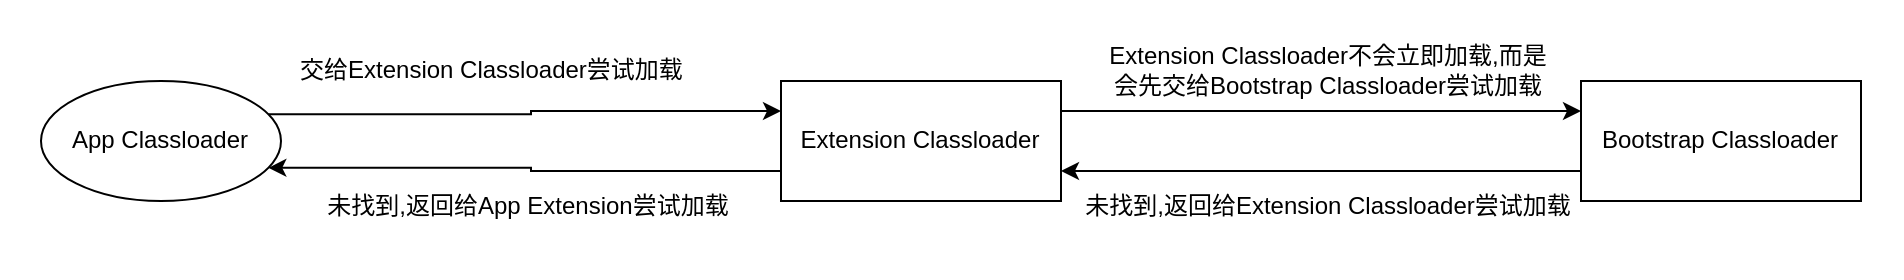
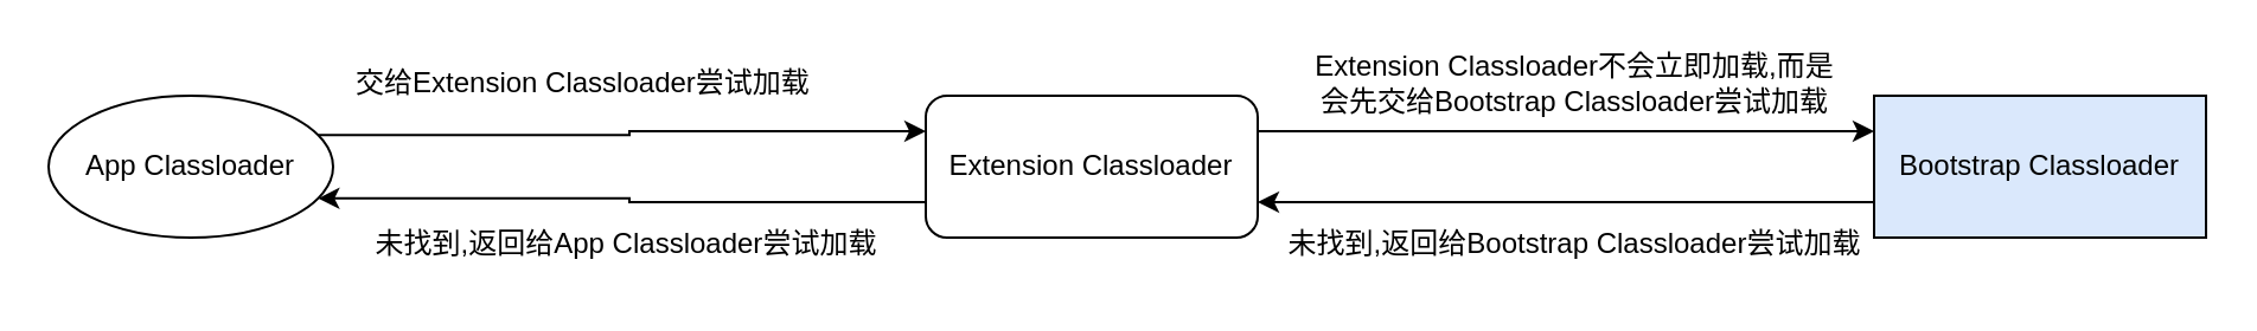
- <mxCell id="6" value="Extension Classloader" style="rounded=0;whiteSpace=wrap;html=1;" vertex="1" parent="1"><mxGeometry x="390" y="40" width="140" height="60" as="geometry" /></mxCell>
+ <mxCell id="6" value="Extension Classloader" style="whiteSpace=wrap;html=1;rounded=1;" vertex="1" parent="1"><mxGeometry x="390" y="40" width="140" height="60" as="geometry" /></mxCell>
- <mxCell id="8" value="Bootstrap Classloader" style="rounded=0;whiteSpace=wrap;html=1;" vertex="1" parent="1"><mxGeometry x="790" y="40" width="140" height="60" as="geometry" /></mxCell>
+ <mxCell id="8" value="Bootstrap Classloader" style="rounded=0;whiteSpace=wrap;html=1;fillColor=#dae8fc;" vertex="1" parent="1"><mxGeometry x="790" y="40" width="140" height="60" as="geometry" /></mxCell>
- <mxCell id="12" value="&lt;span style=&quot;text-wrap: wrap;&quot;&gt;未找到,返回给&lt;/span&gt;&lt;span style=&quot;text-wrap: wrap;&quot;&gt;App Extension&lt;/span&gt;&lt;span style=&quot;text-wrap: wrap;&quot;&gt;尝试加载&lt;/span&gt;" style="text;html=1;align=center;verticalAlign=middle;resizable=1;points=[];autosize=1;strokeColor=none;fillColor=none;overflow=width;" vertex="1" parent="1"><mxGeometry x="150" y="88" width="230" height="30" as="geometry" /></mxCell>
+ <mxCell id="12" value="&lt;span style=&quot;text-wrap: wrap;&quot;&gt;未找到,返回给&lt;/span&gt;&lt;span style=&quot;text-wrap: wrap;&quot;&gt;App Classloader&lt;/span&gt;&lt;span style=&quot;text-wrap: wrap;&quot;&gt;尝试加载&lt;/span&gt;" style="text;html=1;align=center;verticalAlign=middle;resizable=1;points=[];autosize=1;strokeColor=none;fillColor=none;overflow=width;" vertex="1" parent="1"><mxGeometry x="150" y="88" width="230" height="30" as="geometry" /></mxCell>
- <mxCell id="11" value="&lt;span style=&quot;text-wrap: wrap;&quot;&gt;未找到,返回给&lt;/span&gt;&lt;span style=&quot;text-wrap: wrap;&quot;&gt;Extension Classloader尝试加载&lt;/span&gt;" style="text;html=1;align=center;verticalAlign=middle;resizable=1;points=[];autosize=1;strokeColor=none;fillColor=none;overflow=width;" vertex="1" parent="1"><mxGeometry x="530" y="88" width="270" height="30" as="geometry" /></mxCell>
+ <mxCell id="11" value="&lt;span style=&quot;text-wrap: wrap;&quot;&gt;未找到,返回给&lt;/span&gt;&lt;span style=&quot;text-wrap: wrap;&quot;&gt;Bootstrap Classloader尝试加载&lt;/span&gt;" style="text;html=1;align=center;verticalAlign=middle;resizable=1;points=[];autosize=1;strokeColor=none;fillColor=none;overflow=width;" vertex="1" parent="1"><mxGeometry x="530" y="88" width="270" height="30" as="geometry" /></mxCell>
